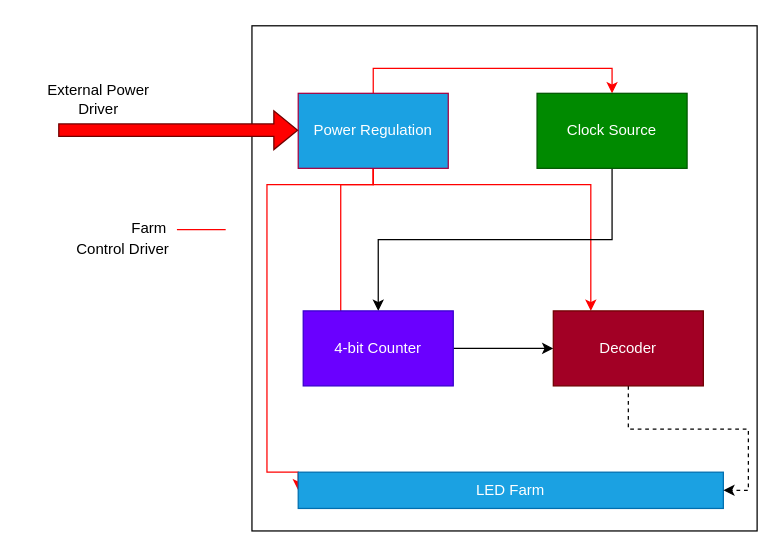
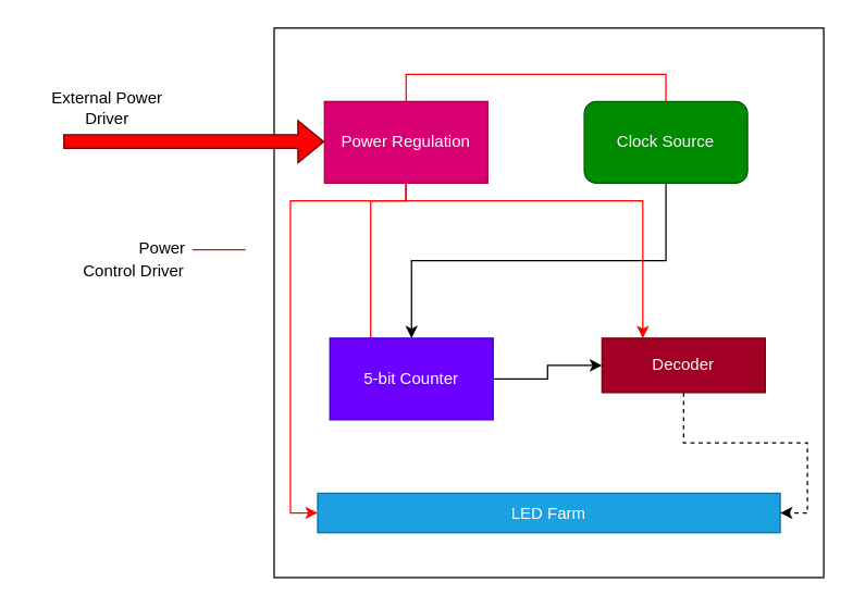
- <mxCell id="3" style="edgeStyle=orthogonalEdgeStyle;rounded=0;orthogonalLoop=1;jettySize=auto;html=1;exitX=0.5;exitY=0;exitDx=0;exitDy=0;entryX=0.5;entryY=0;entryDx=0;entryDy=0;strokeColor=#FF0000;" edge="1" parent="1" source="7" target="11"><mxGeometry relative="1" as="geometry" /></mxCell>
+ <mxCell id="3" style="edgeStyle=orthogonalEdgeStyle;rounded=0;orthogonalLoop=1;jettySize=auto;html=1;exitX=0.5;exitY=0;exitDx=0;exitDy=0;entryX=0.5;entryY=0;entryDx=0;entryDy=0;strokeColor=#FF0000;endArrow=none;" edge="1" parent="1" source="7" target="11"><mxGeometry relative="1" as="geometry" /></mxCell>
- <mxCell id="7" value="Power Regulation" style="rounded=0;whiteSpace=wrap;html=1;fillColor=#1ba1e2;fontColor=#ffffff;strokeColor=#A50040;" vertex="1" parent="1"><mxGeometry x="238" y="74" width="120" height="60" as="geometry" /></mxCell>
+ <mxCell id="7" value="Power Regulation" style="rounded=0;whiteSpace=wrap;html=1;fillColor=#d80073;fontColor=#ffffff;strokeColor=#A50040;" vertex="1" parent="1"><mxGeometry x="238" y="74" width="120" height="60" as="geometry" /></mxCell>
- <mxCell id="11" value="Clock Source" style="rounded=0;whiteSpace=wrap;html=1;fillColor=#008a00;fontColor=#ffffff;strokeColor=#005700;" vertex="1" parent="1"><mxGeometry x="429" y="74" width="120" height="60" as="geometry" /></mxCell>
+ <mxCell id="11" value="Clock Source" style="whiteSpace=wrap;html=1;fillColor=#008a00;fontColor=#ffffff;strokeColor=#005700;rounded=1;" vertex="1" parent="1"><mxGeometry x="429" y="74" width="120" height="60" as="geometry" /></mxCell>
- <mxCell id="19" value="Farm" style="text;html=1;strokeColor=none;fillColor=none;align=center;verticalAlign=middle;whiteSpace=wrap;rounded=0;" vertex="1" parent="1"><mxGeometry x="103" y="175" width="32" height="14" as="geometry" /></mxCell>
+ <mxCell id="19" value="Power" style="text;html=1;strokeColor=none;fillColor=none;align=center;verticalAlign=middle;whiteSpace=wrap;rounded=0;" vertex="1" parent="1"><mxGeometry x="103" y="175" width="32" height="14" as="geometry" /></mxCell>
- <mxCell id="14" value="4-bit Counter" style="rounded=0;whiteSpace=wrap;html=1;fillColor=#6a00ff;fontColor=#ffffff;strokeColor=#3700CC;" vertex="1" parent="1"><mxGeometry x="242" y="248" width="120" height="60" as="geometry" /></mxCell>
+ <mxCell id="14" value="5-bit Counter" style="rounded=0;whiteSpace=wrap;html=1;fillColor=#6a00ff;fontColor=#ffffff;strokeColor=#3700CC;" vertex="1" parent="1"><mxGeometry x="242" y="248" width="120" height="60" as="geometry" /></mxCell>
- <mxCell id="16" value="Decoder" style="rounded=0;whiteSpace=wrap;html=1;fillColor=#a20025;fontColor=#ffffff;strokeColor=#6F0000;" vertex="1" parent="1"><mxGeometry x="442" y="248" width="120" height="60" as="geometry" /></mxCell>
+ <mxCell id="16" value="Decoder" style="rounded=0;whiteSpace=wrap;html=1;fillColor=#a20025;fontColor=#ffffff;strokeColor=#6F0000;" vertex="1" parent="1"><mxGeometry x="442" y="248" width="120" height="40" as="geometry" /></mxCell>
- <mxCell id="12" value="LED Farm" style="rounded=0;whiteSpace=wrap;html=1;fillColor=#1ba1e2;fontColor=#ffffff;strokeColor=#006EAF;" vertex="1" parent="1"><mxGeometry x="238" y="377" width="340" height="29" as="geometry" /></mxCell>
+ <mxCell id="12" value="LED Farm" style="rounded=0;whiteSpace=wrap;html=1;fillColor=#1ba1e2;fontColor=#ffffff;strokeColor=#006EAF;" vertex="1" parent="1"><mxGeometry x="233" y="362" width="340" height="29" as="geometry" /></mxCell>
